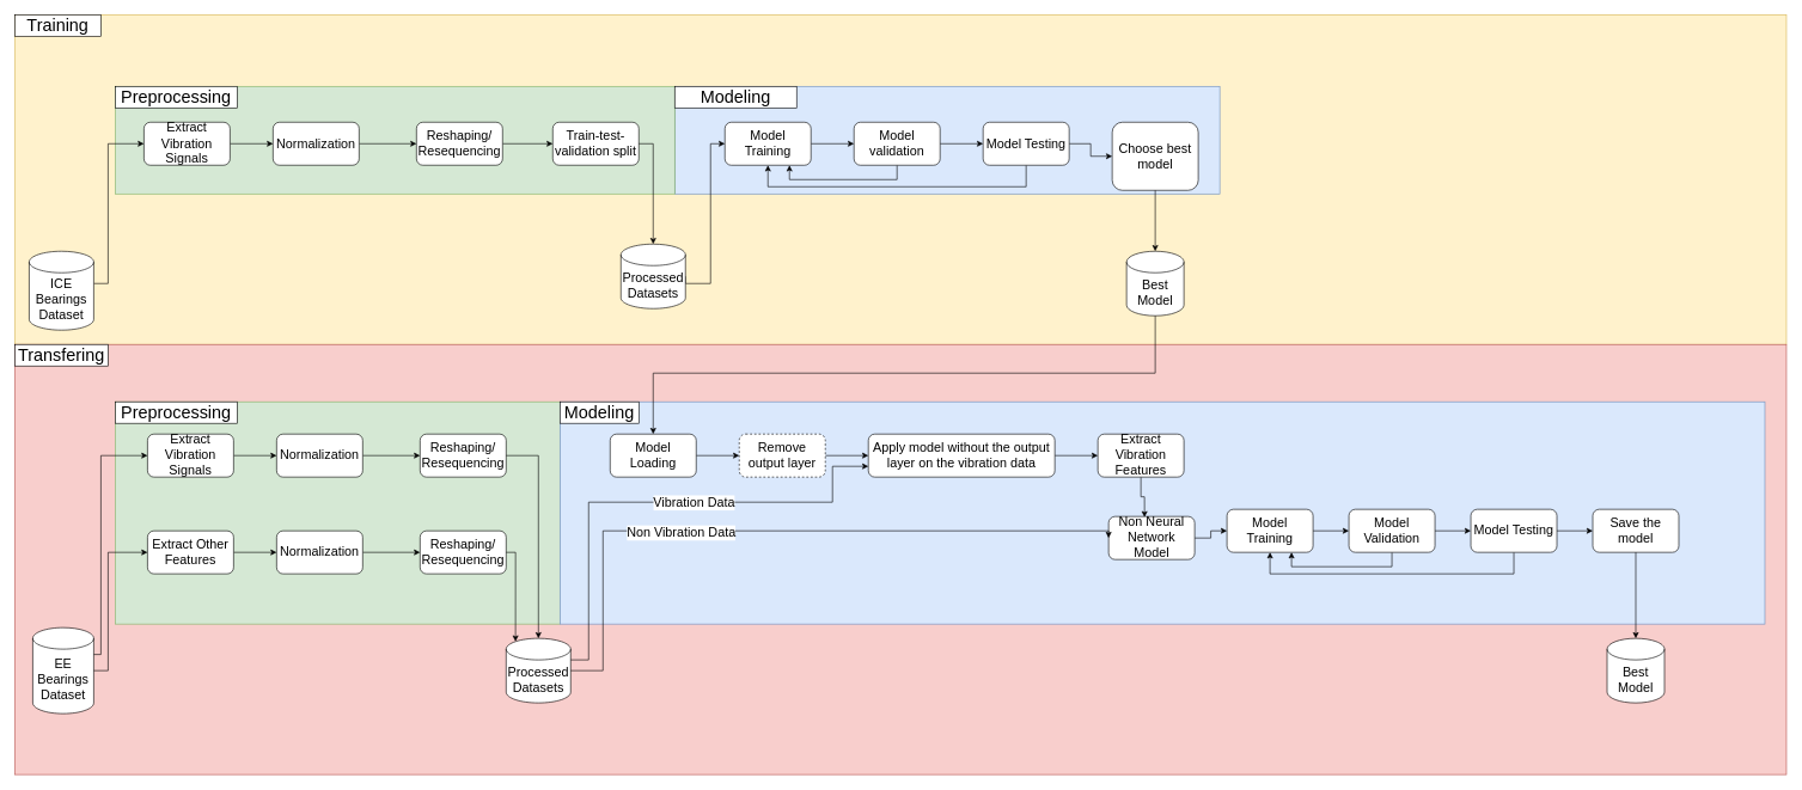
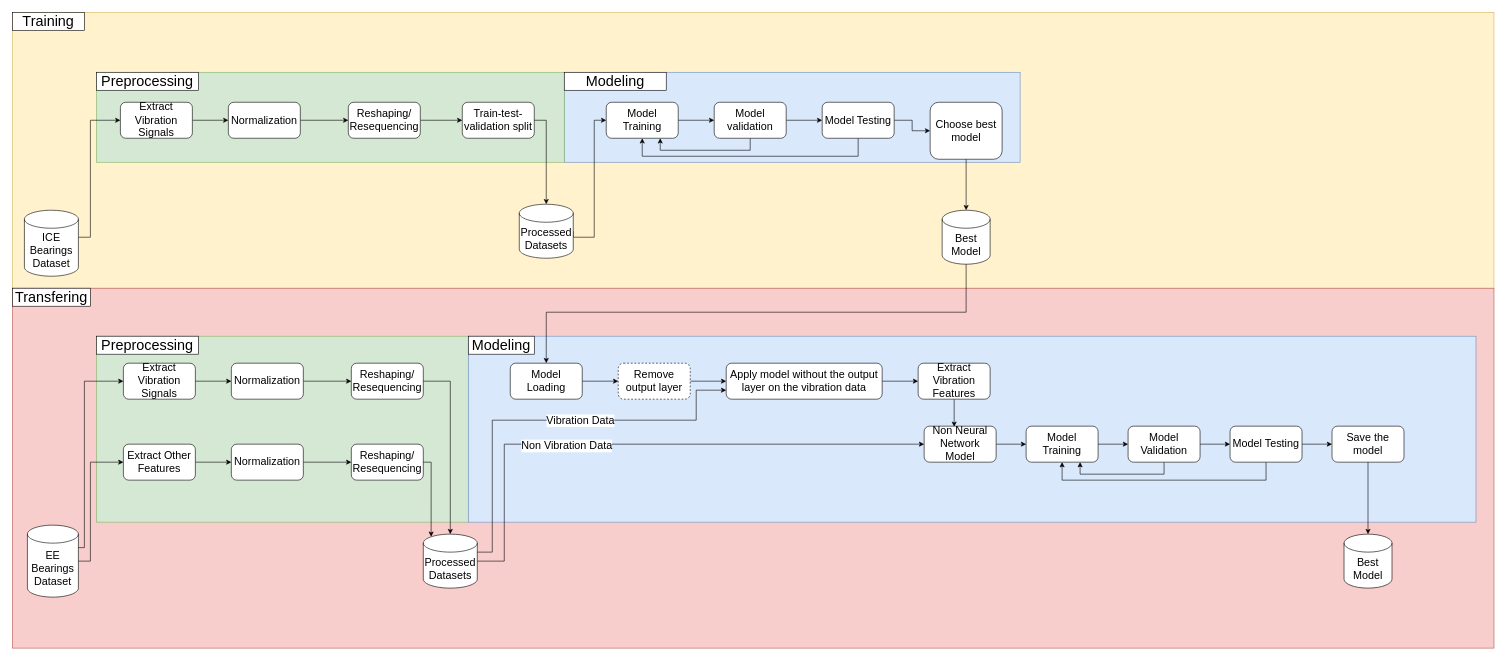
- <mxCell id="65" value="&lt;font style=&quot;font-size: 18px;&quot;&gt;Non Neural Network Model&lt;/font&gt;" style="rounded=1;whiteSpace=wrap;html=1;" vertex="1" parent="1"><mxGeometry x="1545" y="720" width="120" height="60" as="geometry" /></mxCell>
+ <mxCell id="65" value="&lt;font style=&quot;font-size: 18px;&quot;&gt;Non Neural Network Model&lt;/font&gt;" style="rounded=1;whiteSpace=wrap;html=1;" vertex="1" parent="1"><mxGeometry x="1540" y="710" width="120" height="60" as="geometry" /></mxCell>
